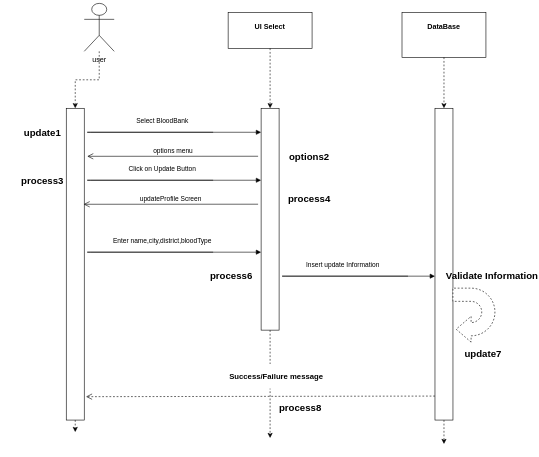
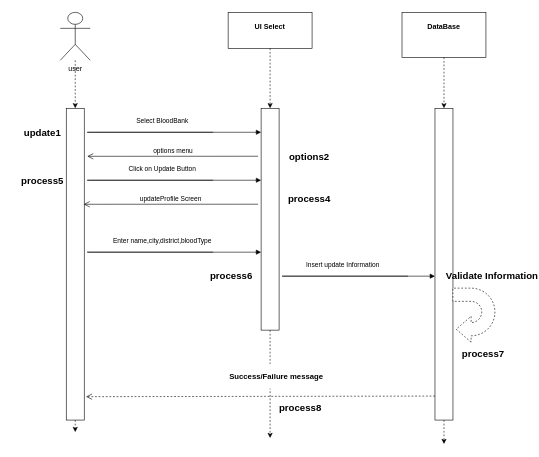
- <mxCell id="3" value="user" style="shape=umlActor;verticalLabelPosition=bottom;verticalAlign=top;html=1;" parent="1" vertex="1"><mxGeometry x="140" y="5" width="50" height="80" as="geometry" /></mxCell>
+ <mxCell id="3" value="user" style="shape=umlActor;verticalLabelPosition=bottom;verticalAlign=top;html=1;" parent="1" vertex="1"><mxGeometry x="100" y="20" width="50" height="80" as="geometry" /></mxCell>
- <mxCell id="25" value="&lt;h6&gt;process3&lt;/h6&gt;" style="text;strokeColor=none;fillColor=none;html=1;fontSize=24;fontStyle=1;verticalAlign=middle;align=center;" parent="1" vertex="1"><mxGeometry x="20" y="260" width="100" height="80" as="geometry" /></mxCell>
+ <mxCell id="25" value="&lt;h6&gt;process5&lt;/h6&gt;" style="text;strokeColor=none;fillColor=none;html=1;fontSize=24;fontStyle=1;verticalAlign=middle;align=center;" parent="1" vertex="1"><mxGeometry x="20" y="260" width="100" height="80" as="geometry" /></mxCell>
- <mxCell id="22" value="&lt;h6&gt;update7&lt;/h6&gt;" style="text;strokeColor=none;fillColor=none;html=1;fontSize=24;fontStyle=1;verticalAlign=middle;align=center;" parent="1" vertex="1"><mxGeometry x="755" y="550" width="100" height="80" as="geometry" /></mxCell>
+ <mxCell id="22" value="&lt;h6&gt;process7&lt;/h6&gt;" style="text;strokeColor=none;fillColor=none;html=1;fontSize=24;fontStyle=1;verticalAlign=middle;align=center;" parent="1" vertex="1"><mxGeometry x="755" y="550" width="100" height="80" as="geometry" /></mxCell>
